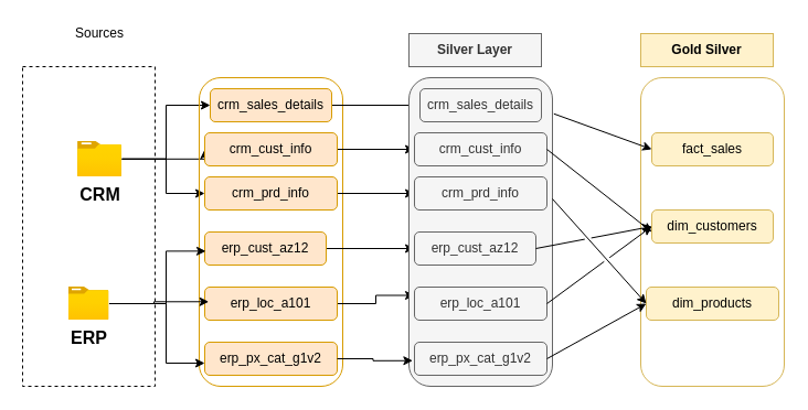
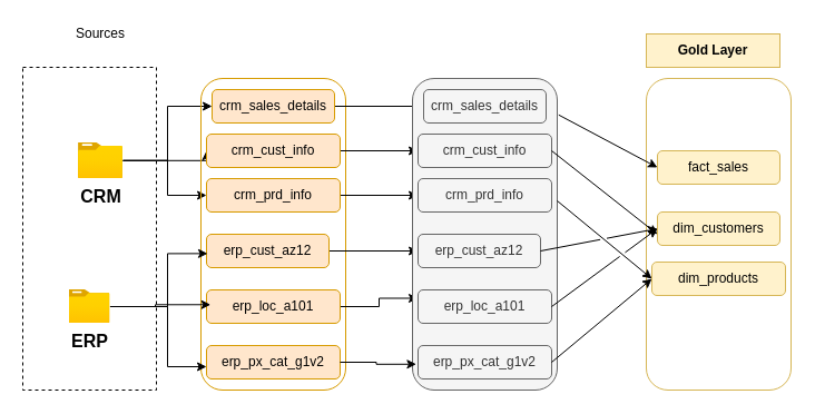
- <mxCell id="25" value="&lt;b&gt;Silver Layer&lt;/b&gt;" style="rounded=0;whiteSpace=wrap;html=1;fillColor=#f5f5f5;strokeColor=#666666;fontColor=#333333;" vertex="1" parent="1"><mxGeometry x="370" y="30" width="120" height="30" as="geometry" /></mxCell>
- <mxCell id="33" value="&lt;b&gt;Gold Silver&lt;/b&gt;" style="rounded=0;whiteSpace=wrap;html=1;fillColor=#fff2cc;strokeColor=#d6b656;" vertex="1" parent="1"><mxGeometry x="580" y="30" width="120" height="30" as="geometry" /></mxCell>
+ <mxCell id="33" value="&lt;b&gt;Gold Layer&lt;/b&gt;" style="rounded=0;whiteSpace=wrap;html=1;fillColor=#fff2cc;strokeColor=#d6b656;" vertex="1" parent="1"><mxGeometry x="580" y="30" width="120" height="30" as="geometry" /></mxCell>
- <mxCell id="34" value="fact_sales" style="rounded=1;whiteSpace=wrap;html=1;fillColor=#fff2cc;strokeColor=#d6b656;" vertex="1" parent="1"><mxGeometry x="590" y="120" width="110" height="30" as="geometry" /></mxCell>
+ <mxCell id="34" value="fact_sales" style="rounded=1;whiteSpace=wrap;html=1;fillColor=#fff2cc;strokeColor=#d6b656;" vertex="1" parent="1"><mxGeometry x="590" y="135" width="110" height="30" as="geometry" /></mxCell>
- <mxCell id="36" value="dim_products" style="rounded=1;whiteSpace=wrap;html=1;fillColor=#fff2cc;strokeColor=#d6b656;glass=0;" vertex="1" parent="1"><mxGeometry x="585" y="260" width="120" height="30" as="geometry" /></mxCell>
+ <mxCell id="36" value="dim_products" style="rounded=1;whiteSpace=wrap;html=1;fillColor=#fff2cc;strokeColor=#d6b656;glass=0;" vertex="1" parent="1"><mxGeometry x="585" y="235" width="120" height="30" as="geometry" /></mxCell>
